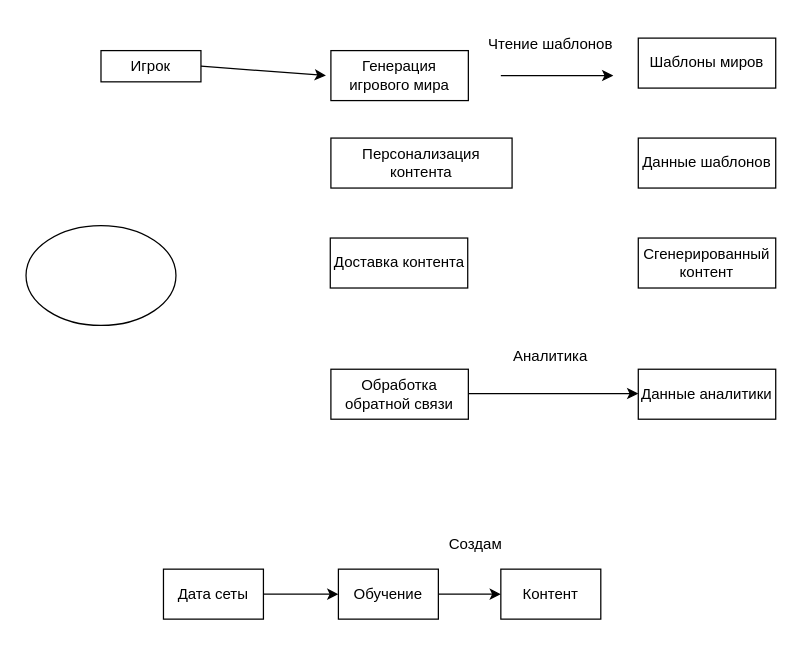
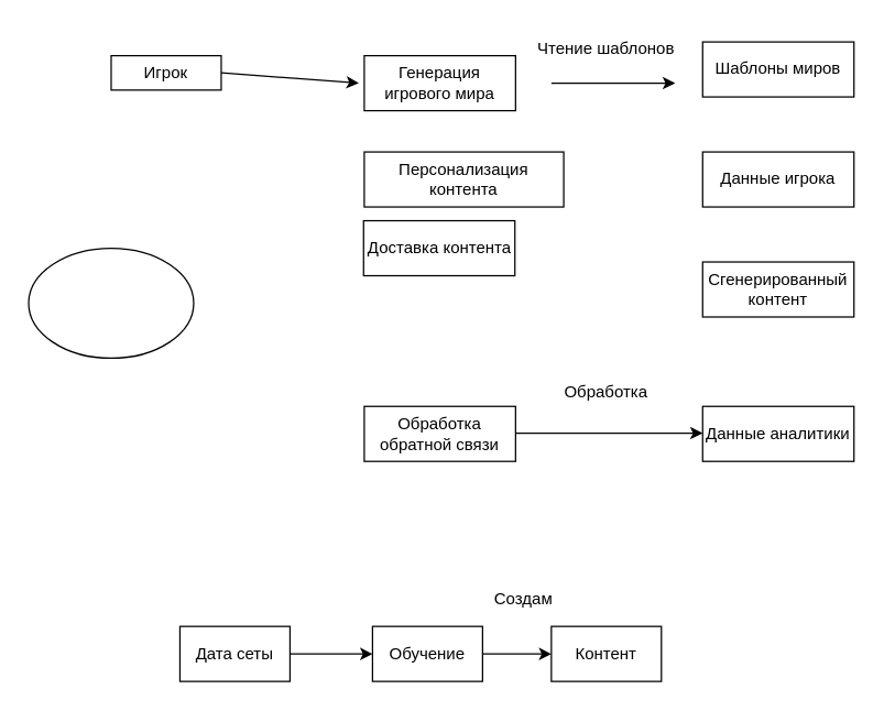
- <mxCell id="13" value="Данные шаблонов" style="rounded=0;whiteSpace=wrap;html=1;" vertex="1" parent="1"><mxGeometry x="510" y="110" width="110" height="40" as="geometry" /></mxCell>
+ <mxCell id="13" value="Данные игрока" style="rounded=0;whiteSpace=wrap;html=1;" vertex="1" parent="1"><mxGeometry x="510" y="110" width="110" height="40" as="geometry" /></mxCell>
- <mxCell id="19" value="Доставка контента" style="rounded=0;whiteSpace=wrap;html=1;" vertex="1" parent="1"><mxGeometry x="263.5" y="190" width="110" height="40" as="geometry" /></mxCell>
+ <mxCell id="19" value="Доставка контента" style="rounded=0;whiteSpace=wrap;html=1;" vertex="1" parent="1"><mxGeometry x="263.5" y="160" width="110" height="40" as="geometry" /></mxCell>
- <mxCell id="23" value="Аналитика" style="text;html=1;align=center;verticalAlign=middle;whiteSpace=wrap;rounded=0;" vertex="1" parent="1"><mxGeometry x="410" y="270" width="60" height="30" as="geometry" /></mxCell>
+ <mxCell id="23" value="Обработка" style="text;html=1;align=center;verticalAlign=middle;whiteSpace=wrap;rounded=0;" vertex="1" parent="1"><mxGeometry x="410" y="270" width="60" height="30" as="geometry" /></mxCell>
